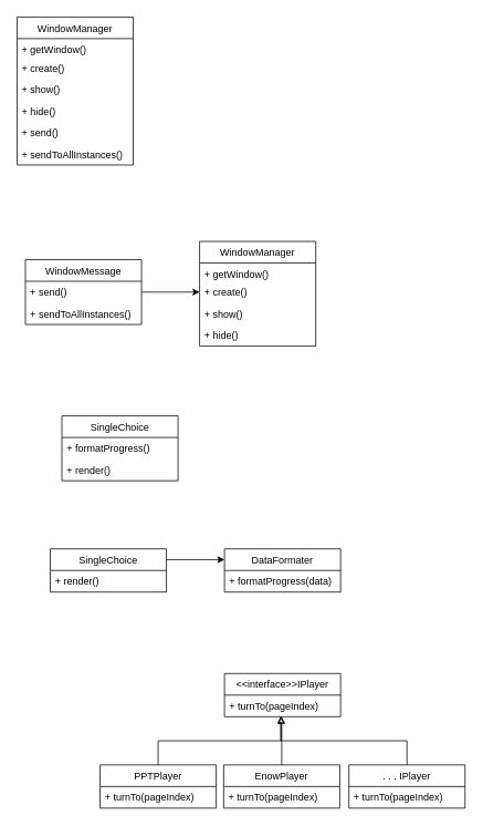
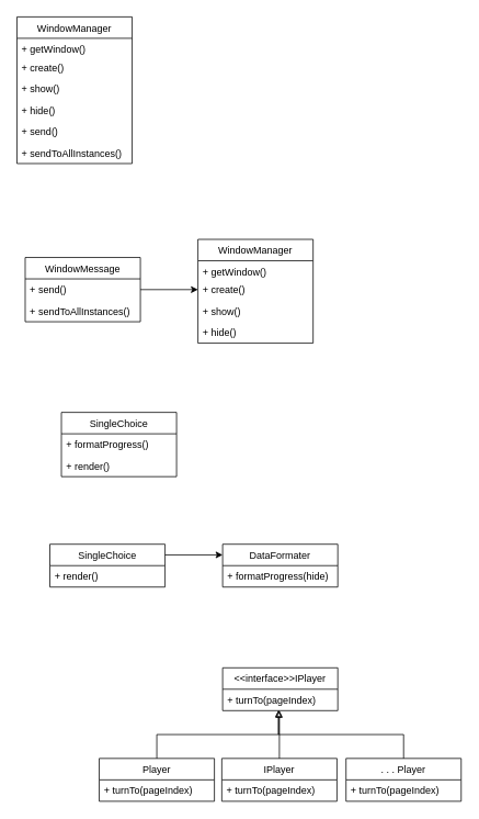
- <mxCell id="25" value="+ formatProgress(data)" style="text;strokeColor=none;fillColor=none;align=left;verticalAlign=top;spacingLeft=4;spacingRight=4;overflow=hidden;rotatable=0;points=[[0,0.5],[1,0.5]];portConstraint=eastwest;" vertex="1" parent="24"><mxGeometry y="26" width="140" height="26" as="geometry" /></mxCell>
+ <mxCell id="25" value="+ formatProgress(hide)" style="text;strokeColor=none;fillColor=none;align=left;verticalAlign=top;spacingLeft=4;spacingRight=4;overflow=hidden;rotatable=0;points=[[0,0.5],[1,0.5]];portConstraint=eastwest;" vertex="1" parent="24"><mxGeometry y="26" width="140" height="26" as="geometry" /></mxCell>
- <mxCell id="29" value="PPTPlayer" style="swimlane;fontStyle=0;childLayout=stackLayout;horizontal=1;startSize=26;fillColor=none;horizontalStack=0;resizeParent=1;resizeParentMax=0;resizeLast=0;collapsible=1;marginBottom=0;" vertex="1" parent="1"><mxGeometry x="120" y="920" width="140" height="52" as="geometry" /></mxCell>
+ <mxCell id="29" value="Player" style="swimlane;fontStyle=0;childLayout=stackLayout;horizontal=1;startSize=26;fillColor=none;horizontalStack=0;resizeParent=1;resizeParentMax=0;resizeLast=0;collapsible=1;marginBottom=0;" vertex="1" parent="1"><mxGeometry x="120" y="920" width="140" height="52" as="geometry" /></mxCell>
- <mxCell id="35" value="EnowPlayer" style="swimlane;fontStyle=0;childLayout=stackLayout;horizontal=1;startSize=26;fillColor=none;horizontalStack=0;resizeParent=1;resizeParentMax=0;resizeLast=0;collapsible=1;marginBottom=0;" vertex="1" parent="1"><mxGeometry x="269" y="920" width="140" height="52" as="geometry" /></mxCell>
+ <mxCell id="35" value="IPlayer" style="swimlane;fontStyle=0;childLayout=stackLayout;horizontal=1;startSize=26;fillColor=none;horizontalStack=0;resizeParent=1;resizeParentMax=0;resizeLast=0;collapsible=1;marginBottom=0;" vertex="1" parent="1"><mxGeometry x="269" y="920" width="140" height="52" as="geometry" /></mxCell>
- <mxCell id="32" value=". . . IPlayer" style="swimlane;fontStyle=0;childLayout=stackLayout;horizontal=1;startSize=26;fillColor=none;horizontalStack=0;resizeParent=1;resizeParentMax=0;resizeLast=0;collapsible=1;marginBottom=0;" vertex="1" parent="1"><mxGeometry x="420" y="920" width="140" height="52" as="geometry" /></mxCell>
+ <mxCell id="32" value=". . . Player" style="swimlane;fontStyle=0;childLayout=stackLayout;horizontal=1;startSize=26;fillColor=none;horizontalStack=0;resizeParent=1;resizeParentMax=0;resizeLast=0;collapsible=1;marginBottom=0;" vertex="1" parent="1"><mxGeometry x="420" y="920" width="140" height="52" as="geometry" /></mxCell>
